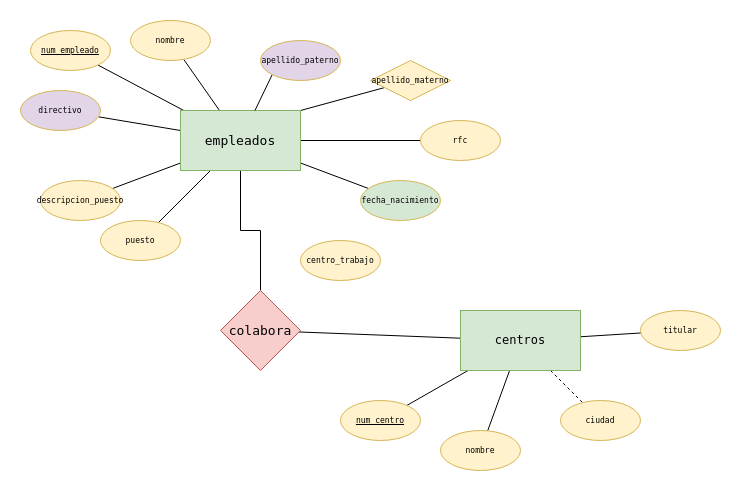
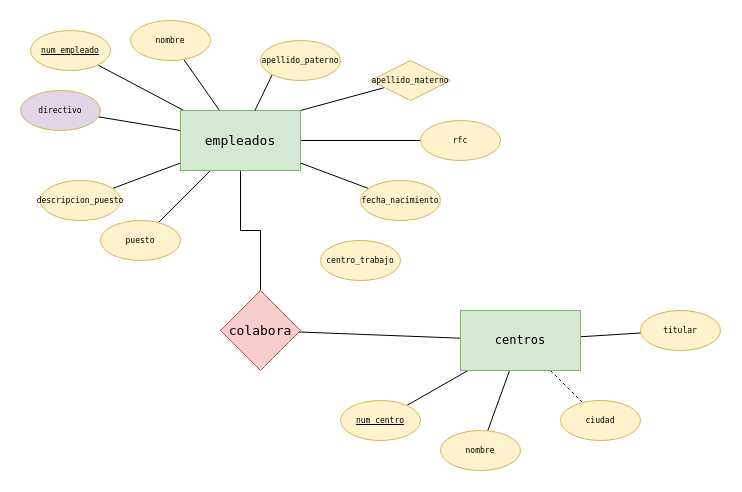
- <mxCell id="19" value="&lt;span style=&quot;font-family: monospace; font-size: 8px;&quot;&gt;&lt;span style=&quot;color: rgb(0, 0, 0); font-size: 8px;&quot;&gt;apellido_paterno&lt;/span&gt;&lt;br style=&quot;font-size: 8px;&quot;&gt;&lt;/span&gt;" style="ellipse;whiteSpace=wrap;html=1;fillColor=#e1d5e7;strokeColor=#d6b656;fontSize=8;labelBackgroundColor=none;" vertex="1" parent="1"><mxGeometry x="260" y="40" width="80" height="40" as="geometry" /></mxCell>
+ <mxCell id="19" value="&lt;span style=&quot;font-family: monospace; font-size: 8px;&quot;&gt;&lt;span style=&quot;color: rgb(0, 0, 0); font-size: 8px;&quot;&gt;apellido_paterno&lt;/span&gt;&lt;br style=&quot;font-size: 8px;&quot;&gt;&lt;/span&gt;" style="ellipse;whiteSpace=wrap;html=1;fillColor=#fff2cc;strokeColor=#d6b656;fontSize=8;labelBackgroundColor=none;" vertex="1" parent="1"><mxGeometry x="260" y="40" width="80" height="40" as="geometry" /></mxCell>
- <mxCell id="17" value="&lt;span style=&quot;font-family: monospace; font-size: 8px;&quot;&gt;&lt;span style=&quot;color: rgb(0, 0, 0); font-size: 8px;&quot;&gt;fecha_nacimiento&lt;/span&gt;&lt;br style=&quot;font-size: 8px;&quot;&gt;&lt;/span&gt;" style="ellipse;whiteSpace=wrap;html=1;fillColor=#d5e8d4;strokeColor=#d6b656;fontSize=8;labelBackgroundColor=none;" vertex="1" parent="1"><mxGeometry x="360" y="180" width="80" height="40" as="geometry" /></mxCell>
+ <mxCell id="17" value="&lt;span style=&quot;font-family: monospace; font-size: 8px;&quot;&gt;&lt;span style=&quot;color: rgb(0, 0, 0); font-size: 8px;&quot;&gt;fecha_nacimiento&lt;/span&gt;&lt;br style=&quot;font-size: 8px;&quot;&gt;&lt;/span&gt;" style="ellipse;whiteSpace=wrap;html=1;fillColor=#fff2cc;strokeColor=#d6b656;fontSize=8;labelBackgroundColor=none;" vertex="1" parent="1"><mxGeometry x="360" y="180" width="80" height="40" as="geometry" /></mxCell>
- <mxCell id="16" value="&lt;span style=&quot;font-family: monospace; font-size: 8px;&quot;&gt;&lt;span style=&quot;color: rgb(0, 0, 0); font-size: 8px;&quot;&gt;centro_trabajo&lt;/span&gt;&lt;br style=&quot;font-size: 8px;&quot;&gt;&lt;/span&gt;" style="ellipse;whiteSpace=wrap;html=1;fillColor=#fff2cc;strokeColor=#d6b656;fontSize=8;labelBackgroundColor=none;" vertex="1" parent="1"><mxGeometry x="300" y="240" width="80" height="40" as="geometry" /></mxCell>
+ <mxCell id="16" value="&lt;span style=&quot;font-family: monospace; font-size: 8px;&quot;&gt;&lt;span style=&quot;color: rgb(0, 0, 0); font-size: 8px;&quot;&gt;centro_trabajo&lt;/span&gt;&lt;br style=&quot;font-size: 8px;&quot;&gt;&lt;/span&gt;" style="ellipse;whiteSpace=wrap;html=1;fillColor=#fff2cc;strokeColor=#d6b656;fontSize=8;labelBackgroundColor=none;" vertex="1" parent="1"><mxGeometry x="320" y="240" width="80" height="40" as="geometry" /></mxCell>
